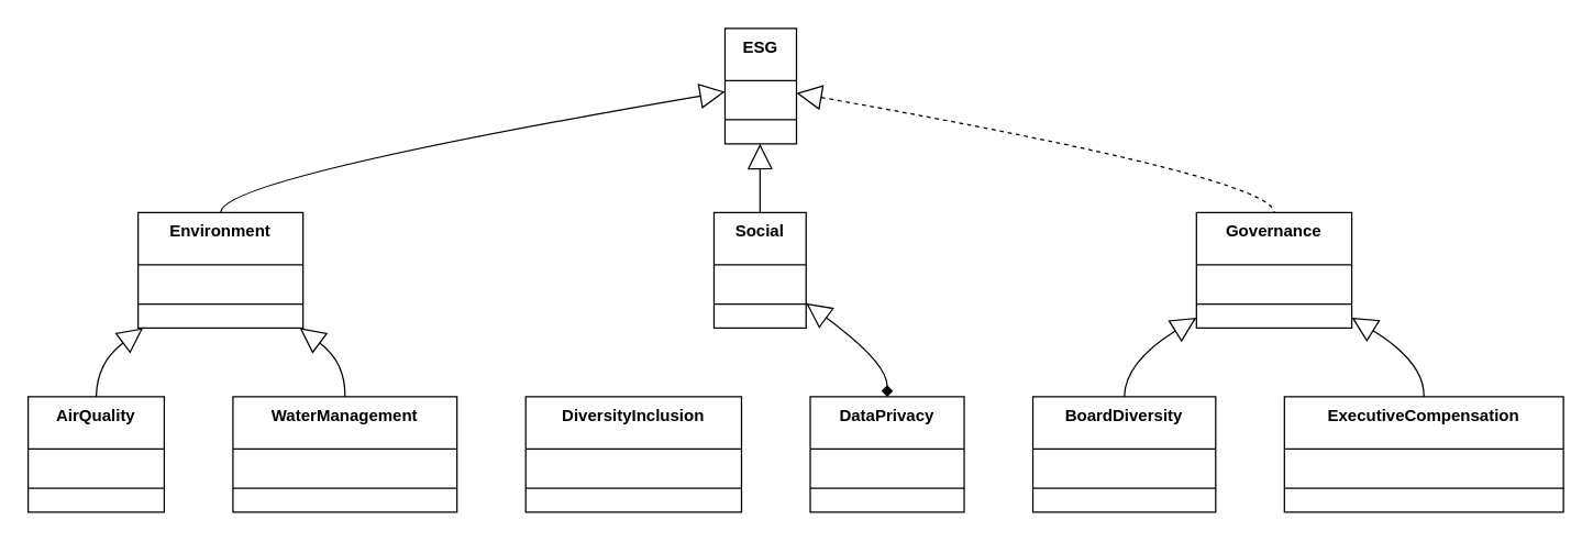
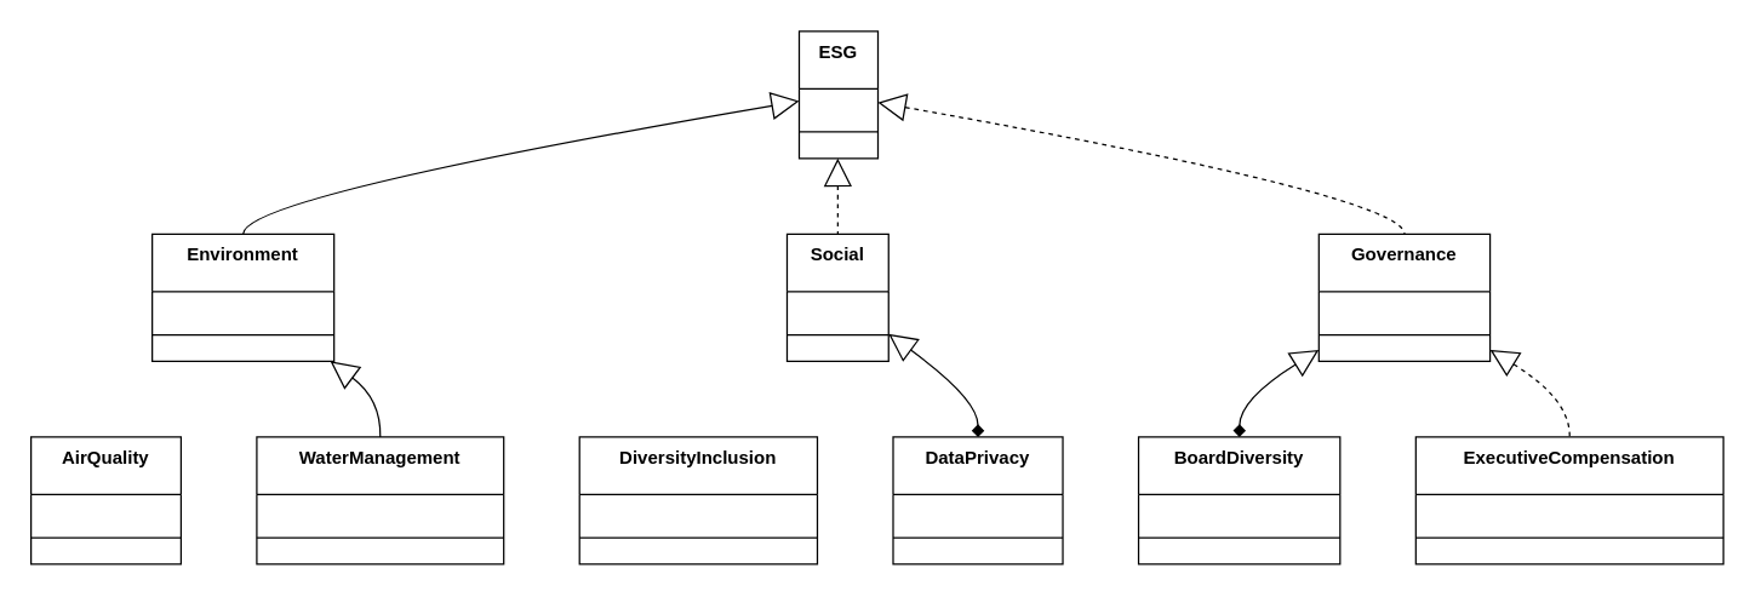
- <mxCell id="23" value="" style="curved=1;startArrow=block;startSize=16;startFill=0;endArrow=none;exitX=0.49;exitY=1;entryX=0.5;entryY=0;" edge="1" parent="1" source="2" target="6"><mxGeometry relative="1" as="geometry"><Array as="points" /></mxGeometry></mxCell>
+ <mxCell id="23" value="" style="curved=1;startArrow=block;startSize=16;startFill=0;endArrow=none;exitX=0.49;exitY=1;entryX=0.5;entryY=0;dashed=1;" edge="1" parent="1" source="2" target="6"><mxGeometry relative="1" as="geometry"><Array as="points" /></mxGeometry></mxCell>
- <mxCell id="29" value="" style="curved=1;startArrow=block;startSize=16;startFill=0;endArrow=none;exitX=1;exitY=0.91;entryX=0.5;entryY=0;" edge="1" parent="1" source="8" target="20"><mxGeometry relative="1" as="geometry"><Array as="points"><mxPoint x="1036" y="263" /></Array></mxGeometry></mxCell>
+ <mxCell id="29" value="" style="curved=1;startArrow=block;startSize=16;startFill=0;endArrow=none;exitX=1;exitY=0.91;entryX=0.5;entryY=0;dashed=1;" edge="1" parent="1" source="8" target="20"><mxGeometry relative="1" as="geometry"><Array as="points"><mxPoint x="1036" y="263" /></Array></mxGeometry></mxCell>
- <mxCell id="25" value="" style="curved=1;startArrow=block;startSize=16;startFill=0;endArrow=none;exitX=0.03;exitY=1;entryX=0.5;entryY=0;" edge="1" parent="1" source="4" target="10"><mxGeometry relative="1" as="geometry"><Array as="points"><mxPoint x="70" y="263" /></Array></mxGeometry></mxCell>
- <mxCell id="28" value="" style="curved=1;startArrow=block;startSize=16;startFill=0;endArrow=none;exitX=0;exitY=0.91;entryX=0.5;entryY=0;" edge="1" parent="1" source="8" target="18"><mxGeometry relative="1" as="geometry"><Array as="points"><mxPoint x="818" y="263" /></Array></mxGeometry></mxCell>
+ <mxCell id="28" value="" style="curved=1;startArrow=block;startSize=16;startFill=0;endArrow=diamond;exitX=0;exitY=0.91;entryX=0.5;entryY=0;" edge="1" parent="1" source="8" target="18"><mxGeometry relative="1" as="geometry"><Array as="points"><mxPoint x="818" y="263" /></Array></mxGeometry></mxCell>
